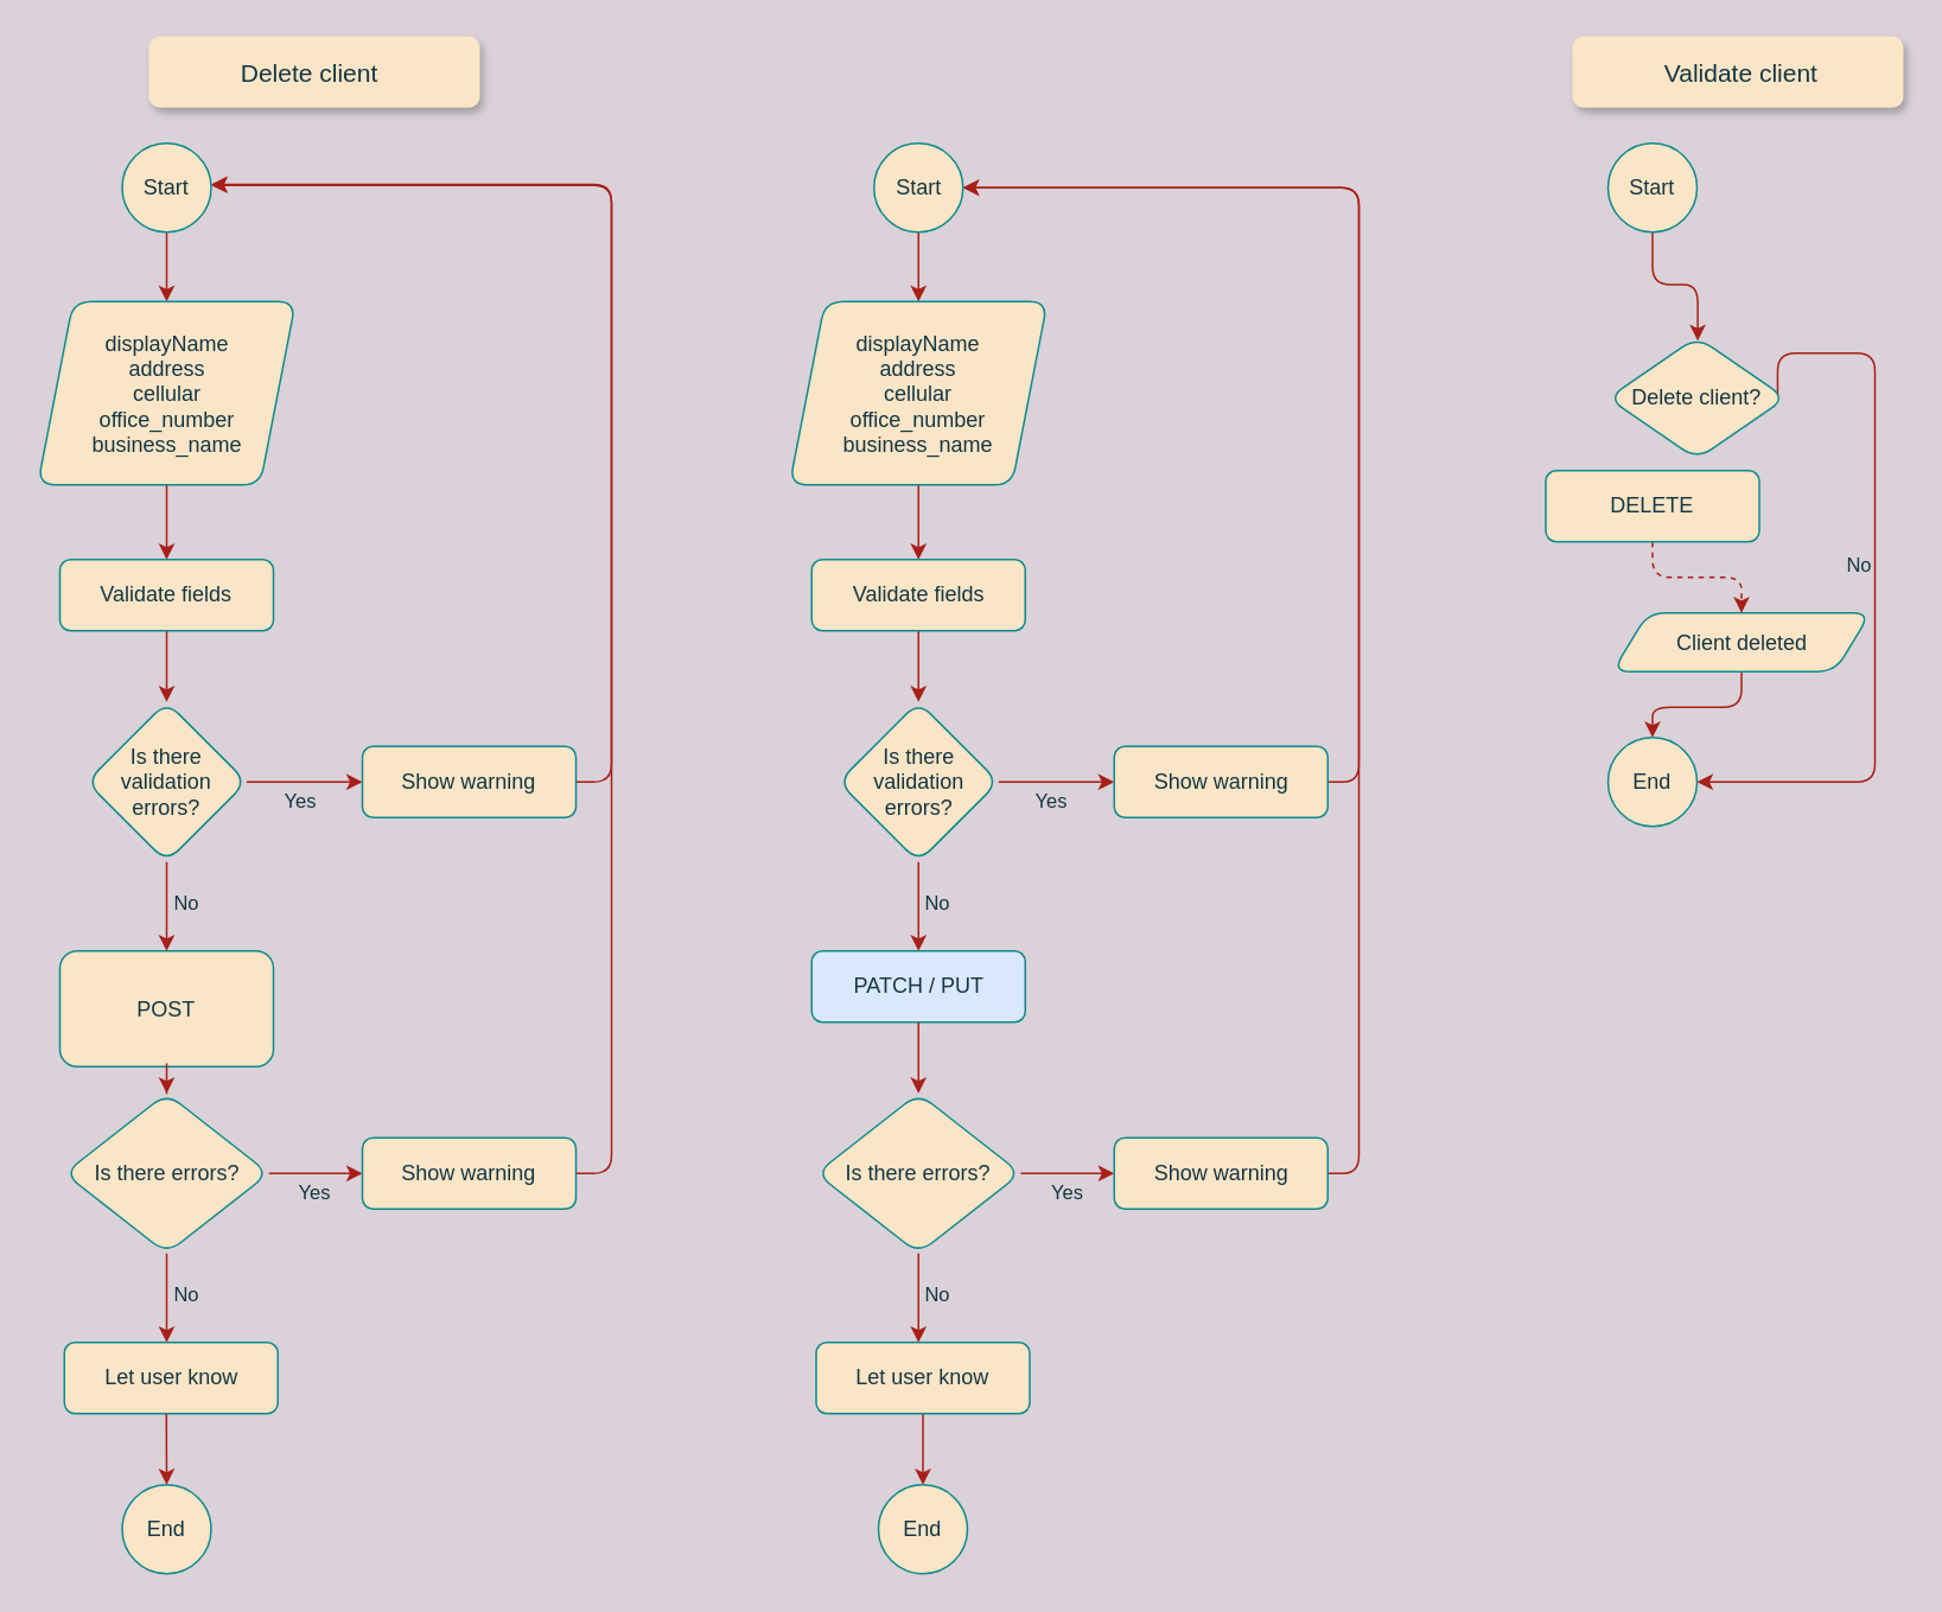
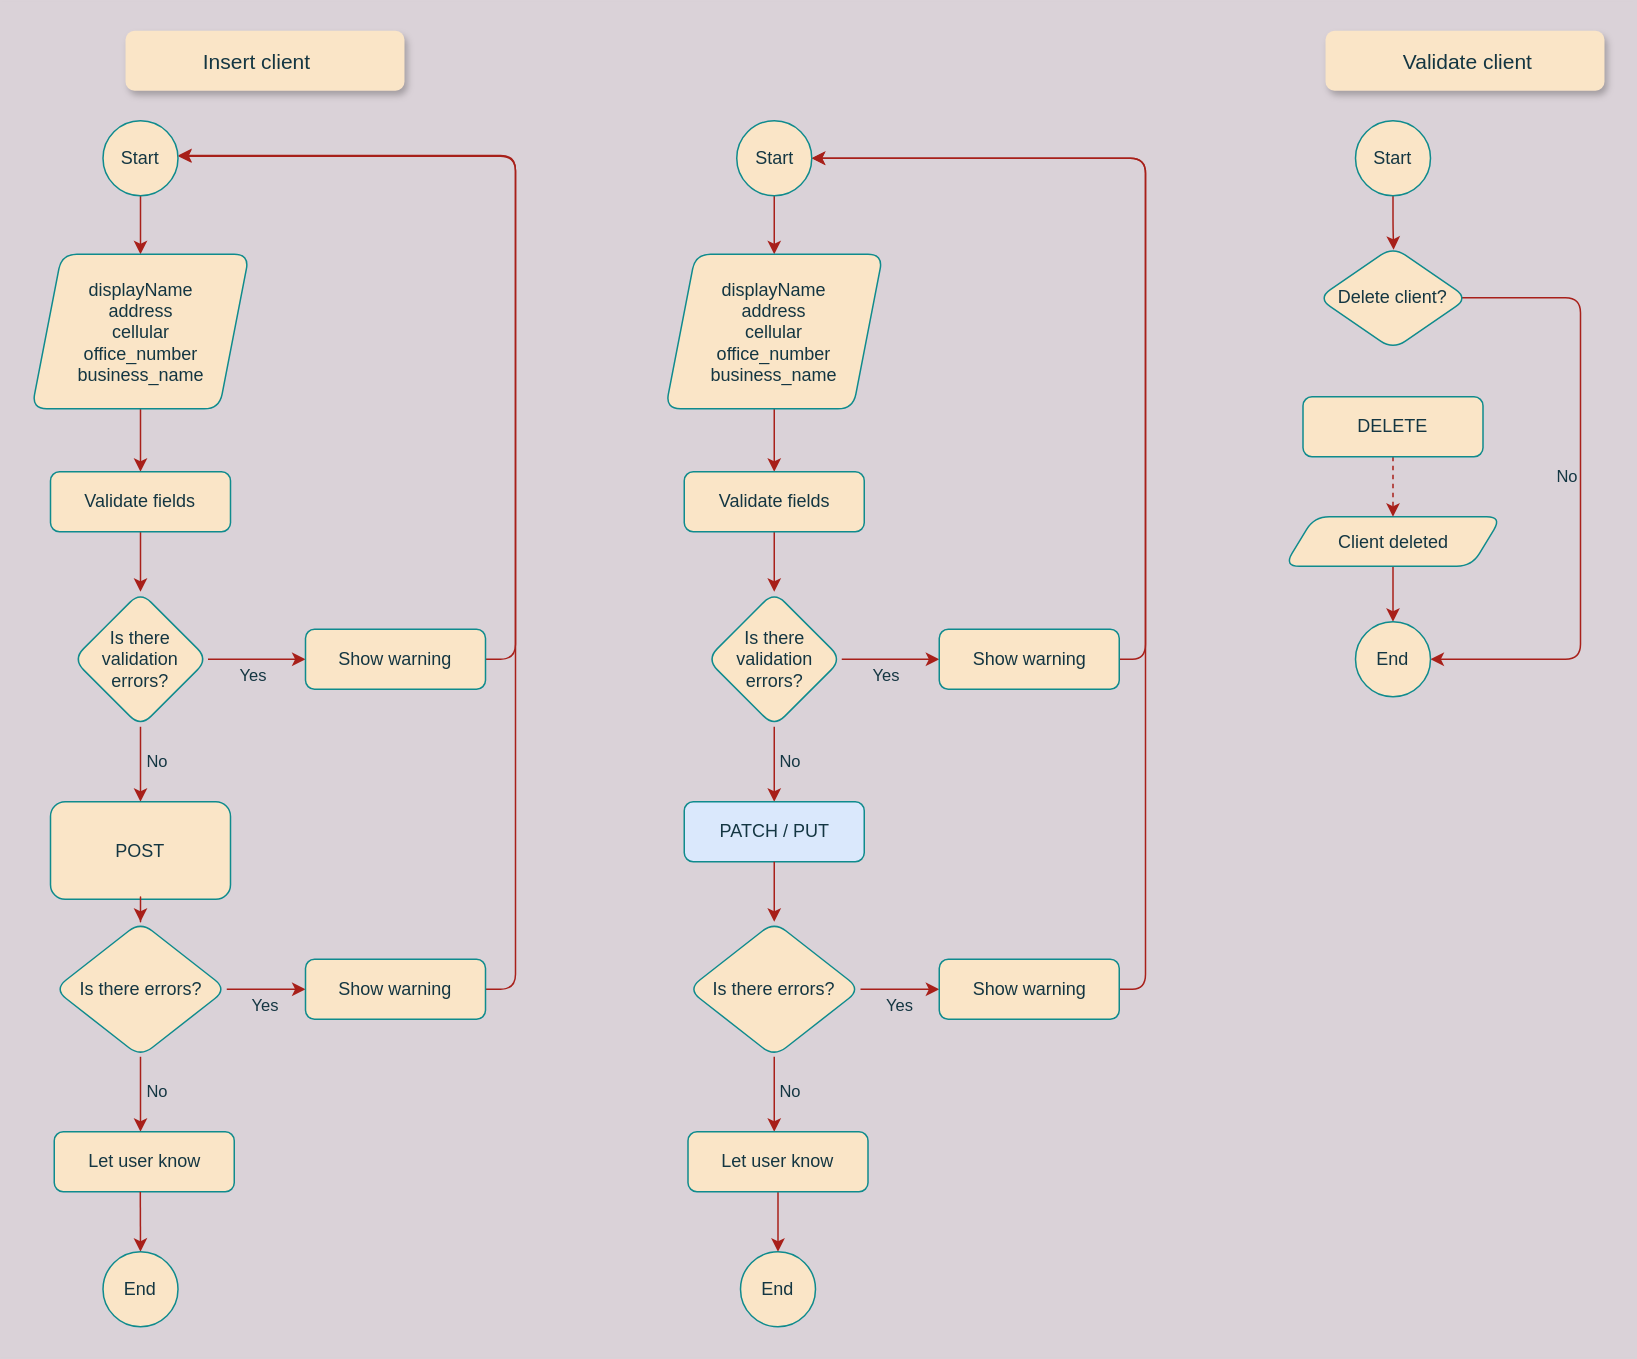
- <mxCell id="3" value="Delete client" style="fillColor=#FAE5C7;strokeColor=none;shadow=1;fontSize=14;align=left;spacingLeft=50;fontColor=#143642;rounded=1;sketch=0;" vertex="1" parent="1"><mxGeometry x="83" y="20" width="186" height="40" as="geometry" /></mxCell>
+ <mxCell id="3" value="Insert client" style="fillColor=#FAE5C7;strokeColor=none;shadow=1;fontSize=14;align=left;spacingLeft=50;fontColor=#143642;rounded=1;sketch=0;" vertex="1" parent="1"><mxGeometry x="83" y="20" width="186" height="40" as="geometry" /></mxCell>
- <mxCell id="58" value="Delete client?" style="rhombus;whiteSpace=wrap;html=1;fillColor=#FAE5C7;strokeColor=#0F8B8D;fontColor=#143642;rounded=1;sketch=0;" vertex="1" parent="1"><mxGeometry x="903" y="189" width="100" height="68.5" as="geometry" /></mxCell>
+ <mxCell id="58" value="Delete client?" style="rhombus;whiteSpace=wrap;html=1;fillColor=#FAE5C7;strokeColor=#0F8B8D;fontColor=#143642;rounded=1;sketch=0;" vertex="1" parent="1"><mxGeometry x="878" y="164" width="100" height="68.5" as="geometry" /></mxCell>
- <mxCell id="60" value="Client deleted" style="shape=parallelogram;perimeter=parallelogramPerimeter;whiteSpace=wrap;html=1;fixedSize=1;rounded=1;sketch=0;fontColor=#143642;strokeColor=#0F8B8D;fillColor=#FAE5C7;" vertex="1" parent="1"><mxGeometry x="905.5" y="344" width="145" height="33" as="geometry" /></mxCell>
+ <mxCell id="60" value="Client deleted" style="shape=parallelogram;perimeter=parallelogramPerimeter;whiteSpace=wrap;html=1;fixedSize=1;rounded=1;sketch=0;fontColor=#143642;strokeColor=#0F8B8D;fillColor=#FAE5C7;" vertex="1" parent="1"><mxGeometry x="855.5" y="344" width="145" height="33" as="geometry" /></mxCell>
